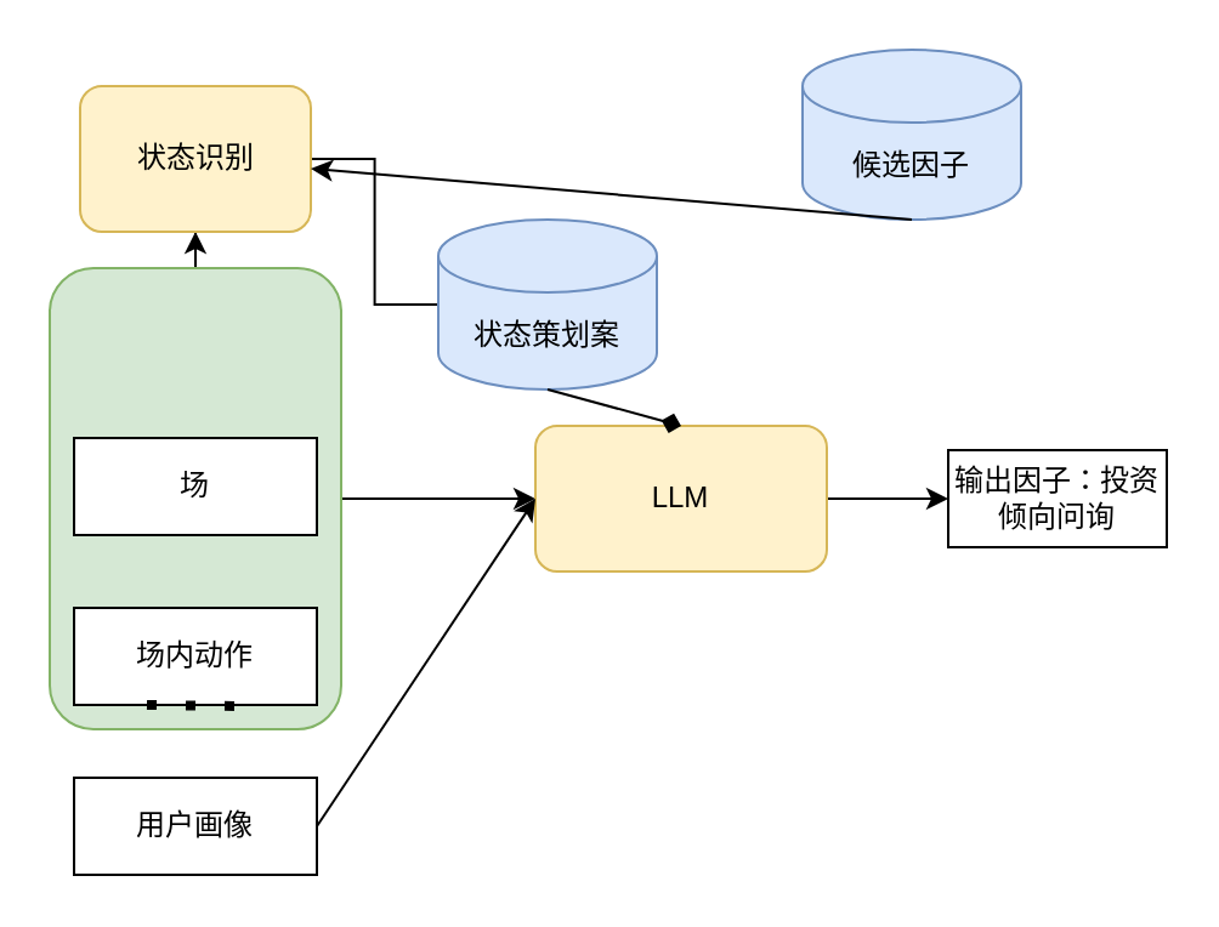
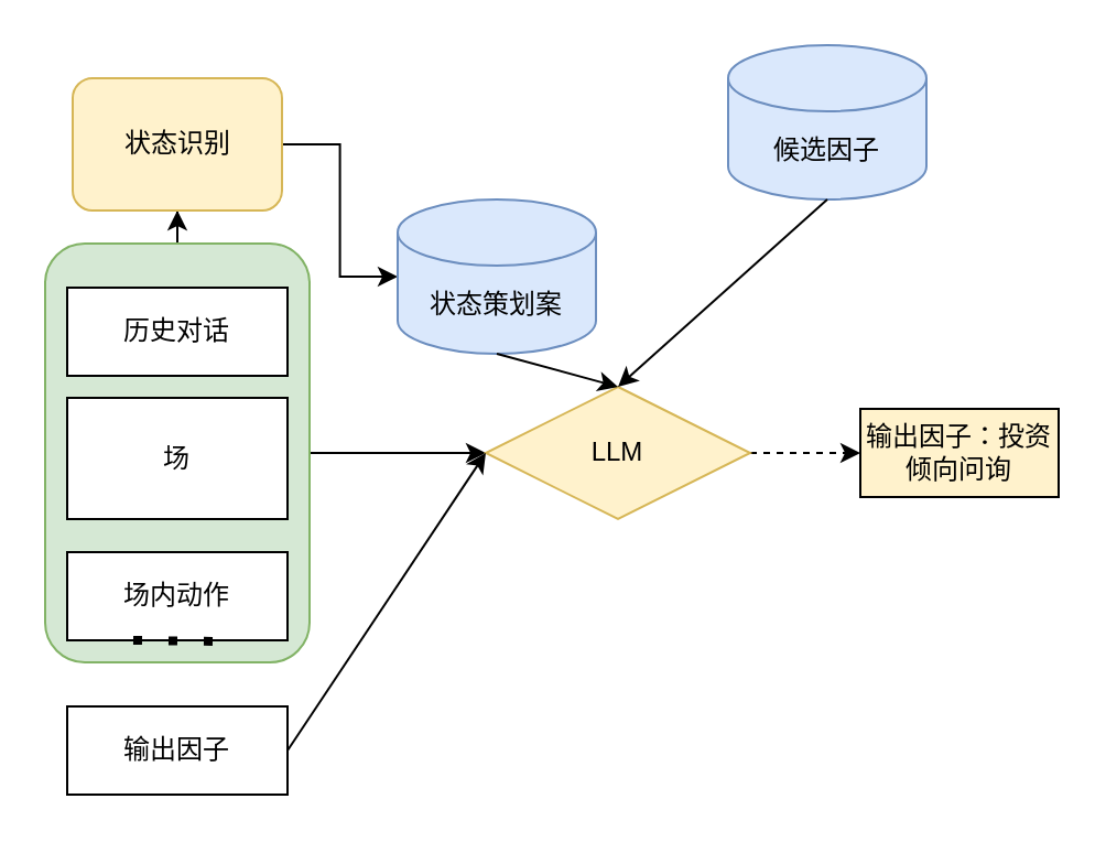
- <mxCell id="18" value="" style="endArrow=classic;html=1;rounded=0;exitX=0.5;exitY=1;exitDx=0;exitDy=0;exitPerimeter=0;" edge="1" parent="1" source="16" target="11"><mxGeometry width="50" height="50" relative="1" as="geometry"><mxPoint x="550" y="325" as="sourcePoint" /><mxPoint x="600" y="275" as="targetPoint" /></mxGeometry></mxCell>
+ <mxCell id="18" value="" style="endArrow=classic;html=1;rounded=0;exitX=0.5;exitY=1;exitDx=0;exitDy=0;exitPerimeter=0;entryX=0.5;entryY=0;entryDx=0;entryDy=0;" edge="1" parent="1" source="16" target="14"><mxGeometry width="50" height="50" relative="1" as="geometry"><mxPoint x="550" y="325" as="sourcePoint" /><mxPoint x="600" y="275" as="targetPoint" /></mxGeometry></mxCell>
- <mxCell id="10" value="" style="edgeStyle=orthogonalEdgeStyle;rounded=0;orthogonalLoop=1;jettySize=auto;html=1;endArrow=none;" edge="1" parent="1" source="11" target="12"><mxGeometry relative="1" as="geometry" /></mxCell>
+ <mxCell id="10" value="" style="edgeStyle=orthogonalEdgeStyle;rounded=0;orthogonalLoop=1;jettySize=auto;html=1;" edge="1" parent="1" source="11" target="12"><mxGeometry relative="1" as="geometry" /></mxCell>
+ <mxCell id="5" value="历史对话" style="rounded=0;whiteSpace=wrap;html=1;" vertex="1" parent="1"><mxGeometry x="30" y="130" width="100" height="40" as="geometry" /></mxCell>
- <mxCell id="17" value="" style="endArrow=diamond;html=1;rounded=0;exitX=0.5;exitY=1;exitDx=0;exitDy=0;exitPerimeter=0;entryX=0.5;entryY=0;entryDx=0;entryDy=0;" edge="1" parent="1" source="12" target="14"><mxGeometry width="50" height="50" relative="1" as="geometry"><mxPoint x="550" y="325" as="sourcePoint" /><mxPoint x="600" y="275" as="targetPoint" /></mxGeometry></mxCell>
+ <mxCell id="17" value="" style="endArrow=classic;html=1;rounded=0;exitX=0.5;exitY=1;exitDx=0;exitDy=0;exitPerimeter=0;entryX=0.5;entryY=0;entryDx=0;entryDy=0;" edge="1" parent="1" source="12" target="14"><mxGeometry width="50" height="50" relative="1" as="geometry"><mxPoint x="550" y="325" as="sourcePoint" /><mxPoint x="600" y="275" as="targetPoint" /></mxGeometry></mxCell>
- <mxCell id="7" value="场" style="rounded=0;whiteSpace=wrap;html=1;" vertex="1" parent="1"><mxGeometry x="30" y="180" width="100" height="40" as="geometry" /></mxCell>
+ <mxCell id="7" value="场" style="rounded=0;whiteSpace=wrap;html=1;" vertex="1" parent="1"><mxGeometry x="30" y="180" width="100" height="55" as="geometry" /></mxCell>
- <mxCell id="14" value="LLM" style="rounded=1;whiteSpace=wrap;html=1;fillColor=#fff2cc;strokeColor=#d6b656;" vertex="1" parent="1"><mxGeometry x="220" y="175" width="120" height="60" as="geometry" /></mxCell>
+ <mxCell id="14" value="LLM" style="rhombus;whiteSpace=wrap;html=1;fillColor=#fff2cc;strokeColor=#d6b656;" vertex="1" parent="1"><mxGeometry x="220" y="175" width="120" height="60" as="geometry" /></mxCell>
- <mxCell id="13" value="" style="edgeStyle=orthogonalEdgeStyle;rounded=0;orthogonalLoop=1;jettySize=auto;html=1;" edge="1" parent="1" source="14" target="19"><mxGeometry relative="1" as="geometry" /></mxCell>
+ <mxCell id="13" value="" style="edgeStyle=orthogonalEdgeStyle;rounded=0;orthogonalLoop=1;jettySize=auto;html=1;dashed=1;" edge="1" parent="1" source="14" target="19"><mxGeometry relative="1" as="geometry" /></mxCell>
- <mxCell id="19" value="输出因子：投资倾向问询" style="rounded=0;whiteSpace=wrap;html=1;" vertex="1" parent="1"><mxGeometry x="390" y="185" width="90" height="40" as="geometry" /></mxCell>
+ <mxCell id="19" value="输出因子：投资倾向问询" style="rounded=0;whiteSpace=wrap;html=1;fillColor=#fff2cc;" vertex="1" parent="1"><mxGeometry x="390" y="185" width="90" height="40" as="geometry" /></mxCell>
- <mxCell id="6" value="用户画像" style="rounded=0;whiteSpace=wrap;html=1;" vertex="1" parent="1"><mxGeometry x="30" y="320" width="100" height="40" as="geometry" /></mxCell>
+ <mxCell id="6" value="输出因子" style="rounded=0;whiteSpace=wrap;html=1;" vertex="1" parent="1"><mxGeometry x="30" y="320" width="100" height="40" as="geometry" /></mxCell>
